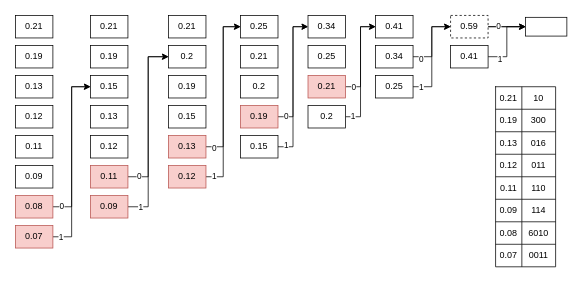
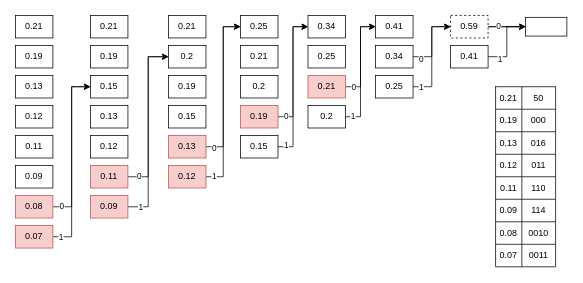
- <mxCell id="71" value="10" style="shape=partialRectangle;html=1;whiteSpace=wrap;connectable=0;strokeColor=inherit;overflow=hidden;fillColor=none;top=0;left=0;bottom=0;right=0;pointerEvents=1;" vertex="1" parent="69"><mxGeometry x="35" width="45" height="30" as="geometry"><mxRectangle width="45" height="30" as="alternateBounds" /></mxGeometry></mxCell>
+ <mxCell id="71" value="50" style="shape=partialRectangle;html=1;whiteSpace=wrap;connectable=0;strokeColor=inherit;overflow=hidden;fillColor=none;top=0;left=0;bottom=0;right=0;pointerEvents=1;" vertex="1" parent="69"><mxGeometry x="35" width="45" height="30" as="geometry"><mxRectangle width="45" height="30" as="alternateBounds" /></mxGeometry></mxCell>
- <mxCell id="74" value="300" style="shape=partialRectangle;html=1;whiteSpace=wrap;connectable=0;strokeColor=inherit;overflow=hidden;fillColor=none;top=0;left=0;bottom=0;right=0;pointerEvents=1;" vertex="1" parent="72"><mxGeometry x="35" width="45" height="30" as="geometry"><mxRectangle width="45" height="30" as="alternateBounds" /></mxGeometry></mxCell>
+ <mxCell id="74" value="000" style="shape=partialRectangle;html=1;whiteSpace=wrap;connectable=0;strokeColor=inherit;overflow=hidden;fillColor=none;top=0;left=0;bottom=0;right=0;pointerEvents=1;" vertex="1" parent="72"><mxGeometry x="35" width="45" height="30" as="geometry"><mxRectangle width="45" height="30" as="alternateBounds" /></mxGeometry></mxCell>
- <mxCell id="89" value="6010" style="shape=partialRectangle;html=1;whiteSpace=wrap;connectable=0;strokeColor=inherit;overflow=hidden;fillColor=none;top=0;left=0;bottom=0;right=0;pointerEvents=1;" vertex="1" parent="87"><mxGeometry x="35" width="45" height="30" as="geometry"><mxRectangle width="45" height="30" as="alternateBounds" /></mxGeometry></mxCell>
+ <mxCell id="89" value="0010" style="shape=partialRectangle;html=1;whiteSpace=wrap;connectable=0;strokeColor=inherit;overflow=hidden;fillColor=none;top=0;left=0;bottom=0;right=0;pointerEvents=1;" vertex="1" parent="87"><mxGeometry x="35" width="45" height="30" as="geometry"><mxRectangle width="45" height="30" as="alternateBounds" /></mxGeometry></mxCell>
